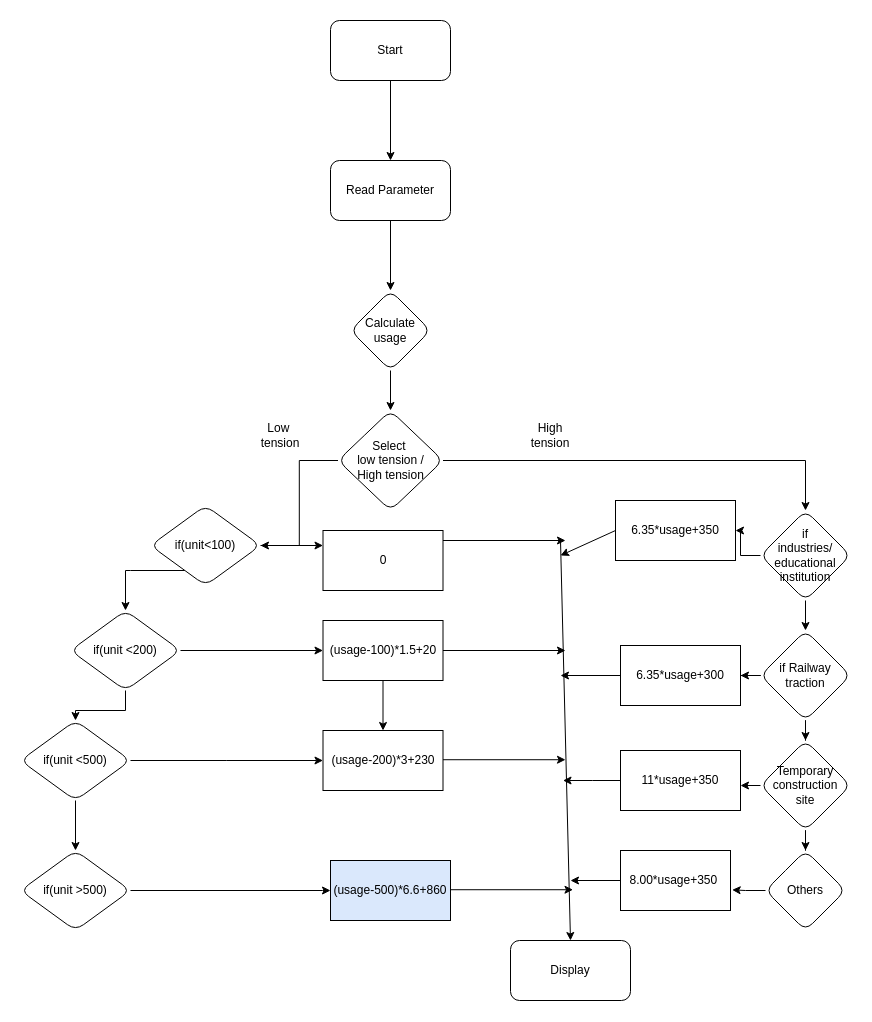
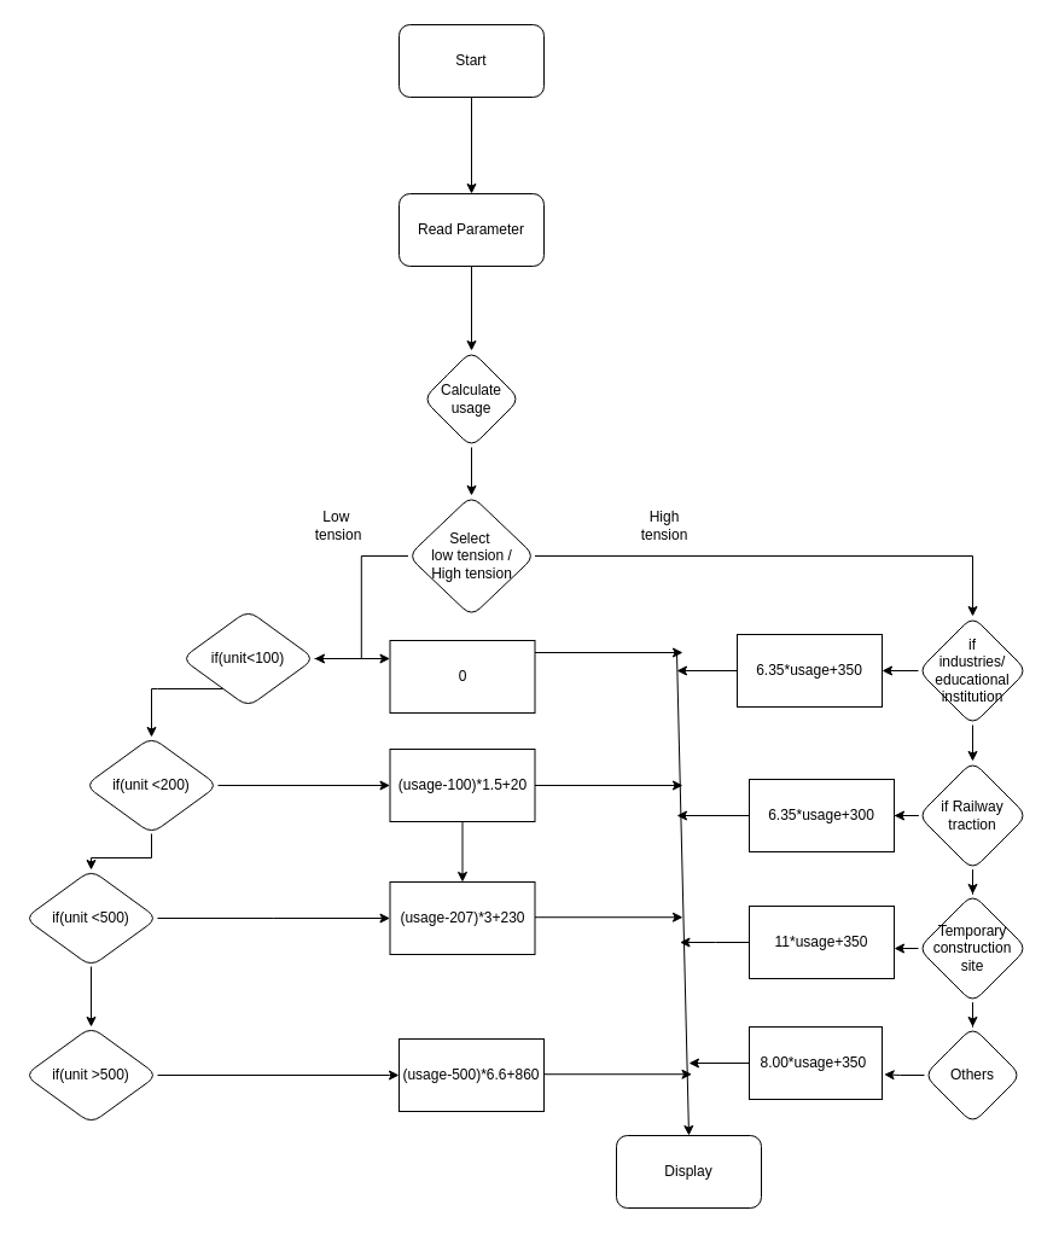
- <mxCell id="38" value="6.35*usage+350" style="rounded=0;whiteSpace=wrap;html=1;" vertex="1" parent="1"><mxGeometry x="615" y="500" width="120" height="60" as="geometry" /></mxCell>
+ <mxCell id="38" value="6.35*usage+350" style="rounded=0;whiteSpace=wrap;html=1;" vertex="1" parent="1"><mxGeometry x="610" y="525" width="120" height="60" as="geometry" /></mxCell>
- <mxCell id="24" value="(usage-200)*3+230" style="rounded=0;whiteSpace=wrap;html=1;" vertex="1" parent="1"><mxGeometry x="322.5" y="730" width="120" height="60" as="geometry" /></mxCell>
+ <mxCell id="24" value="(usage-207)*3+230" style="rounded=0;whiteSpace=wrap;html=1;" vertex="1" parent="1"><mxGeometry x="322.5" y="730" width="120" height="60" as="geometry" /></mxCell>
- <mxCell id="27" value="(usage-500)*6.6+860" style="rounded=0;whiteSpace=wrap;html=1;fillColor=#dae8fc;" vertex="1" parent="1"><mxGeometry x="330" y="860" width="120" height="60" as="geometry" /></mxCell>
+ <mxCell id="27" value="(usage-500)*6.6+860" style="rounded=0;whiteSpace=wrap;html=1;" vertex="1" parent="1"><mxGeometry x="330" y="860" width="120" height="60" as="geometry" /></mxCell>
